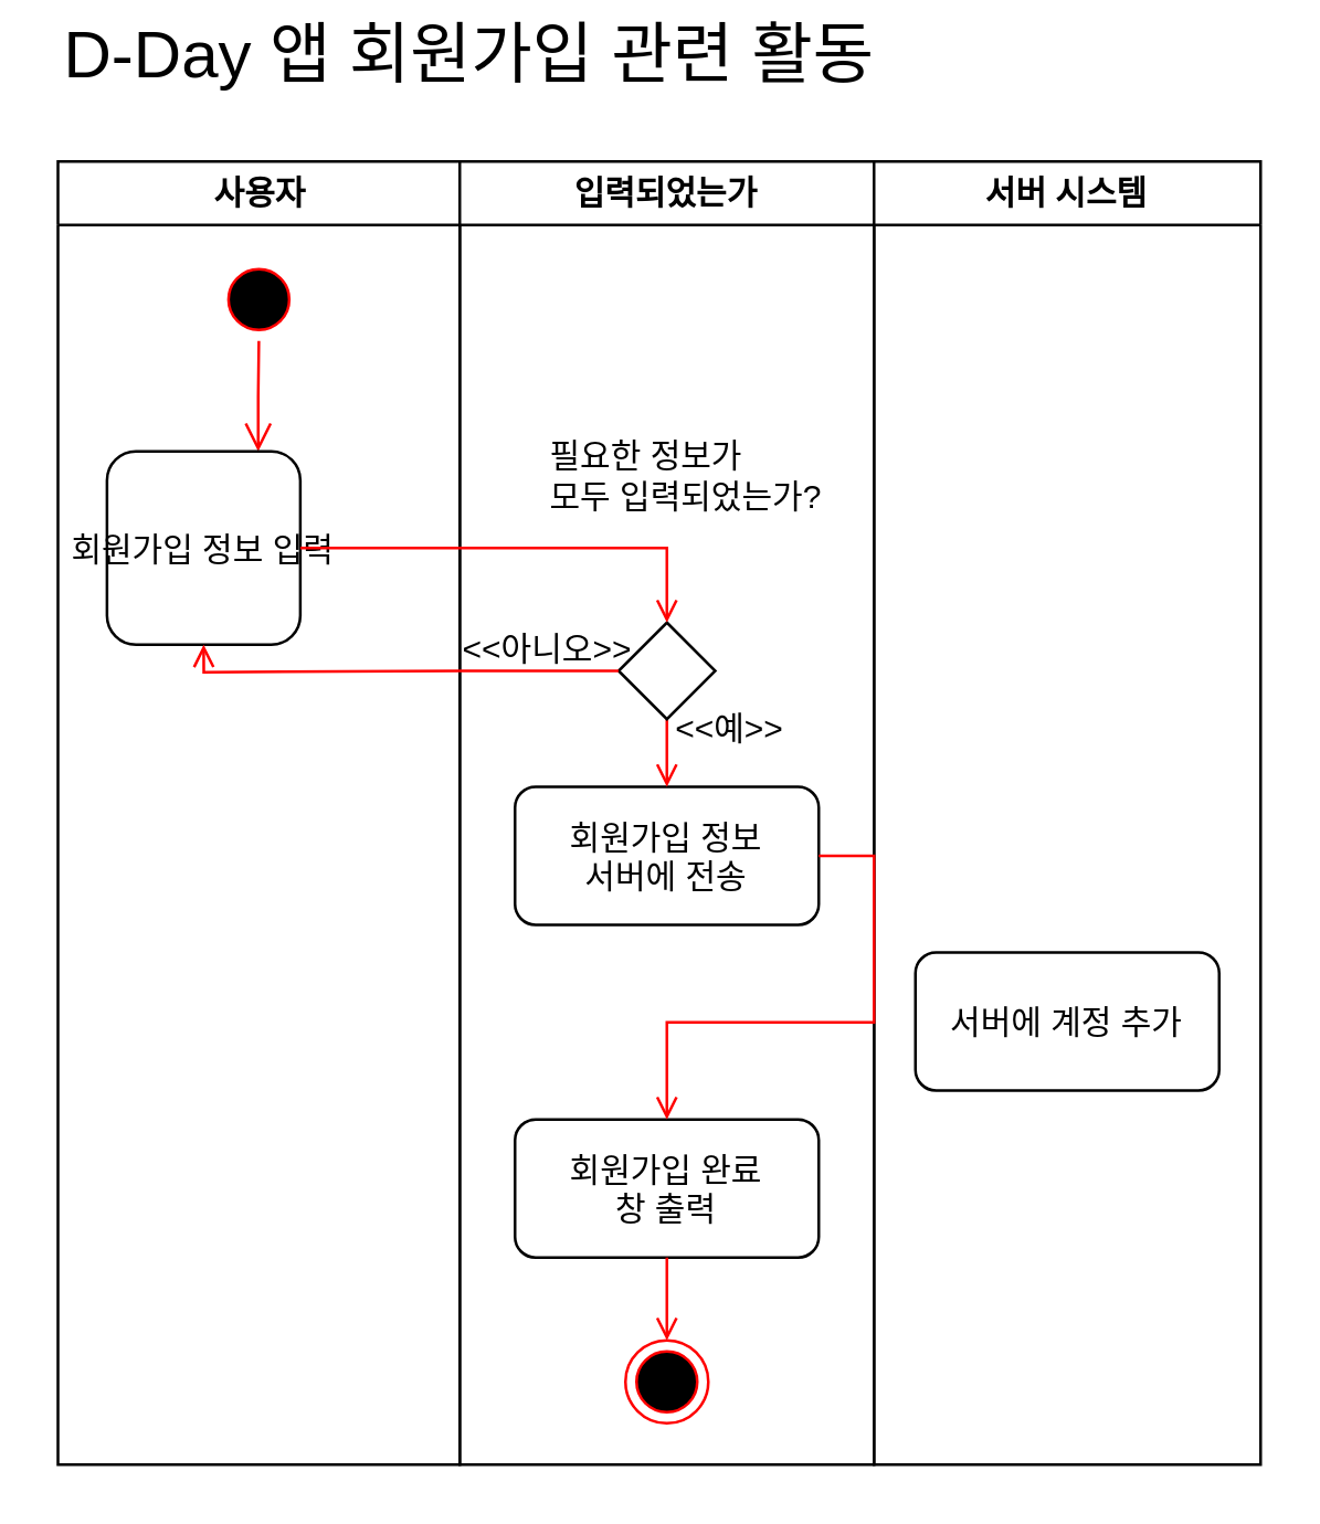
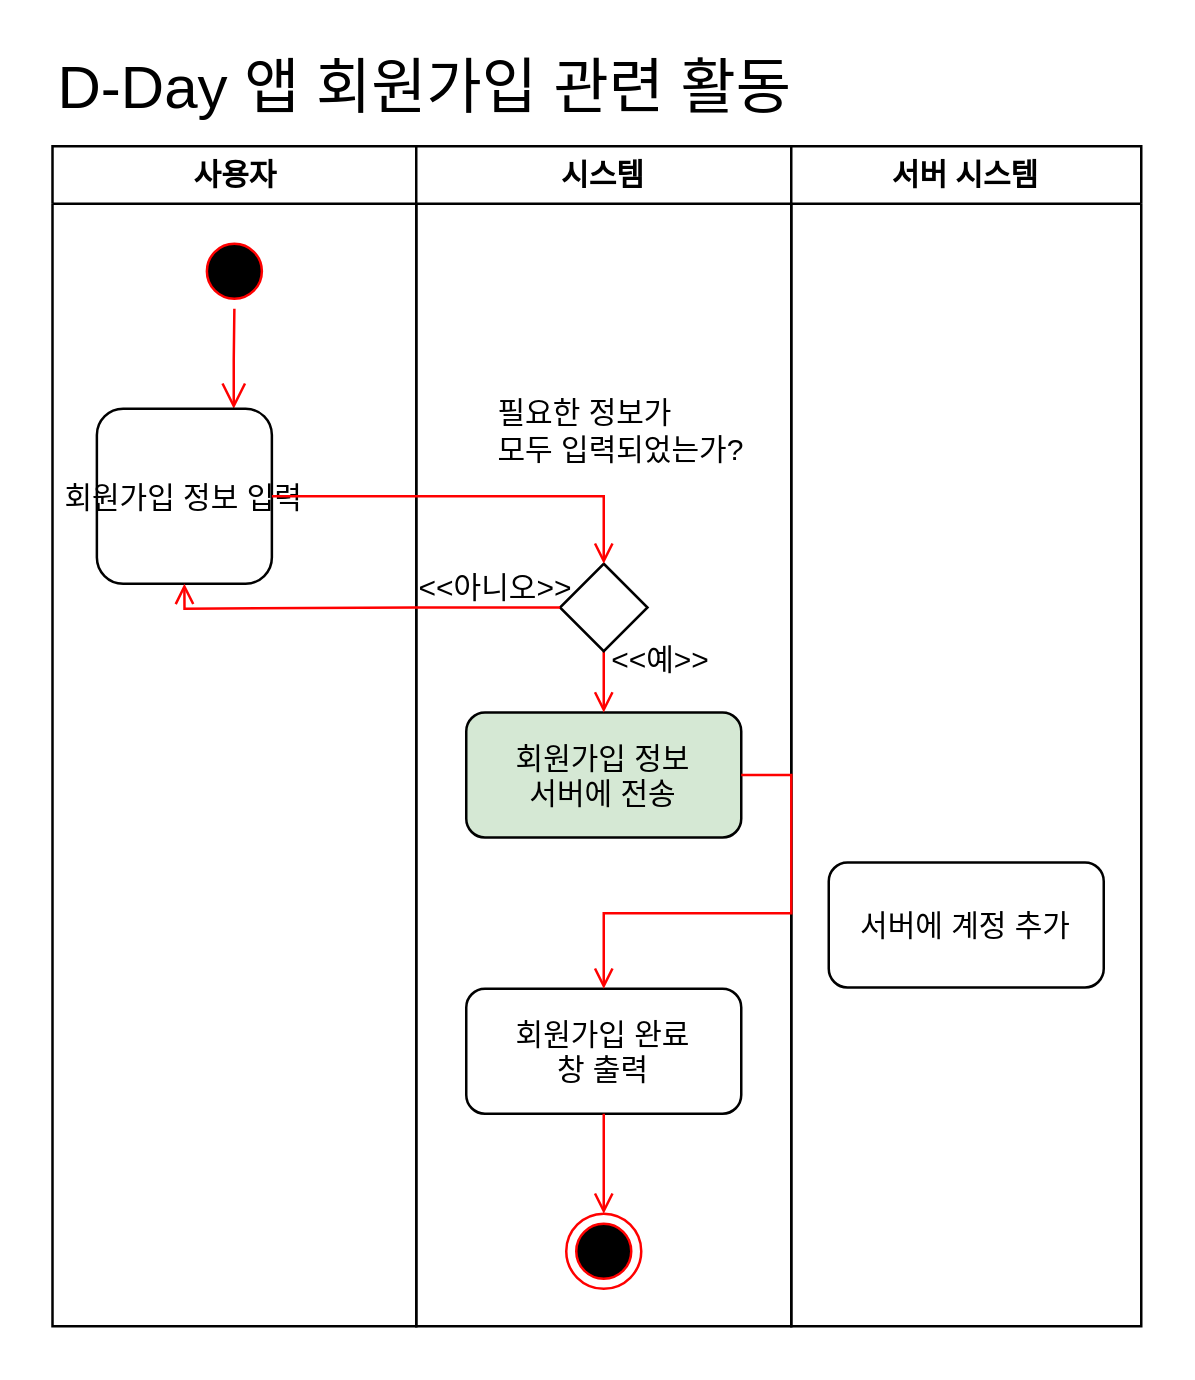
- <mxCell id="13" value="D-Day 앱 회원가입 관련 활동" style="text;html=1;align=left;verticalAlign=middle;whiteSpace=wrap;rounded=0;fontSize=24;" parent="1" vertex="1"><mxGeometry x="20.5" y="5" width="315.5" height="30" as="geometry" /></mxCell>
+ <mxCell id="13" value="D-Day 앱 회원가입 관련 활동" style="text;html=1;align=left;verticalAlign=middle;whiteSpace=wrap;rounded=0;fontSize=24;" parent="1" vertex="1"><mxGeometry x="20.5" y="20" width="315.5" height="30" as="geometry" /></mxCell>
- <mxCell id="6" value="입력되었는가" style="swimlane;whiteSpace=wrap;container=0;" parent="1" vertex="1"><mxGeometry x="166" y="58" width="150" height="472" as="geometry" /></mxCell>
+ <mxCell id="6" value="시스템" style="swimlane;whiteSpace=wrap;container=0;" parent="1" vertex="1"><mxGeometry x="166" y="58" width="150" height="472" as="geometry" /></mxCell>
- <mxCell id="8" value="회원가입 정보&#10;서버에 전송" style="rounded=1;" parent="6" vertex="1"><mxGeometry x="20" y="226.5" width="110" height="50" as="geometry" /></mxCell>
+ <mxCell id="8" value="회원가입 정보&#10;서버에 전송" style="rounded=1;fillColor=#d5e8d4;" parent="6" vertex="1"><mxGeometry x="20" y="226.5" width="110" height="50" as="geometry" /></mxCell>
- <mxCell id="7" value="회원가입 완료&#10;창 출력" style="rounded=1;" parent="6" vertex="1"><mxGeometry x="20" y="347" width="110" height="50" as="geometry" /></mxCell>
+ <mxCell id="7" value="회원가입 완료&#10;창 출력" style="rounded=1;" parent="6" vertex="1"><mxGeometry x="20" y="337" width="110" height="50" as="geometry" /></mxCell>
